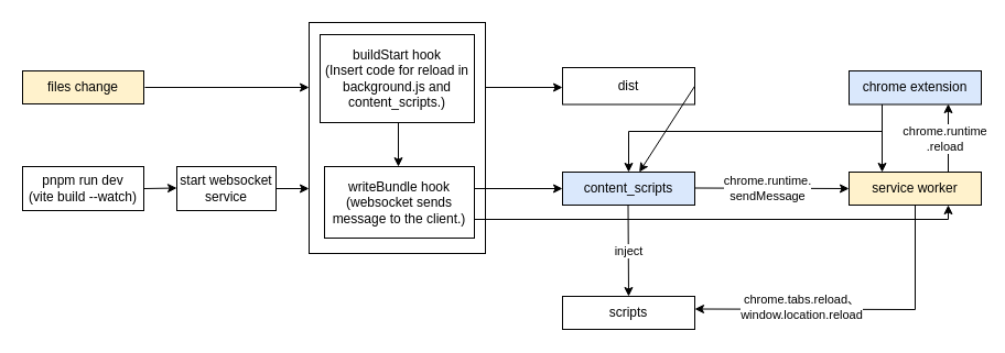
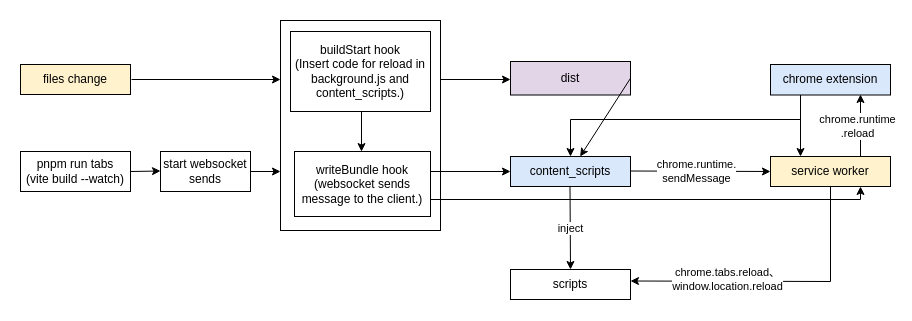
- <mxCell id="11" value="dist" style="rounded=0;whiteSpace=wrap;html=1;" parent="1" vertex="1"><mxGeometry x="510" y="61" width="120" height="33.5" as="geometry" /></mxCell>
+ <mxCell id="11" value="dist" style="rounded=0;whiteSpace=wrap;html=1;fillColor=#e1d5e7;" parent="1" vertex="1"><mxGeometry x="510" y="61" width="120" height="33.5" as="geometry" /></mxCell>
- <mxCell id="3" value="pnpm run dev&lt;br&gt;(vite build --watch)" style="rounded=0;whiteSpace=wrap;html=1;" parent="1" vertex="1"><mxGeometry x="20" y="151" width="110" height="40" as="geometry" /></mxCell>
+ <mxCell id="3" value="pnpm run tabs&lt;br&gt;(vite build --watch)" style="rounded=0;whiteSpace=wrap;html=1;" parent="1" vertex="1"><mxGeometry x="20" y="151" width="110" height="40" as="geometry" /></mxCell>
- <mxCell id="5" value="start websocket&lt;br&gt;service" style="rounded=0;whiteSpace=wrap;html=1;" parent="1" vertex="1"><mxGeometry x="160" y="151" width="90" height="40" as="geometry" /></mxCell>
+ <mxCell id="5" value="start websocket&lt;br&gt;sends" style="rounded=0;whiteSpace=wrap;html=1;" parent="1" vertex="1"><mxGeometry x="160" y="151" width="90" height="40" as="geometry" /></mxCell>
